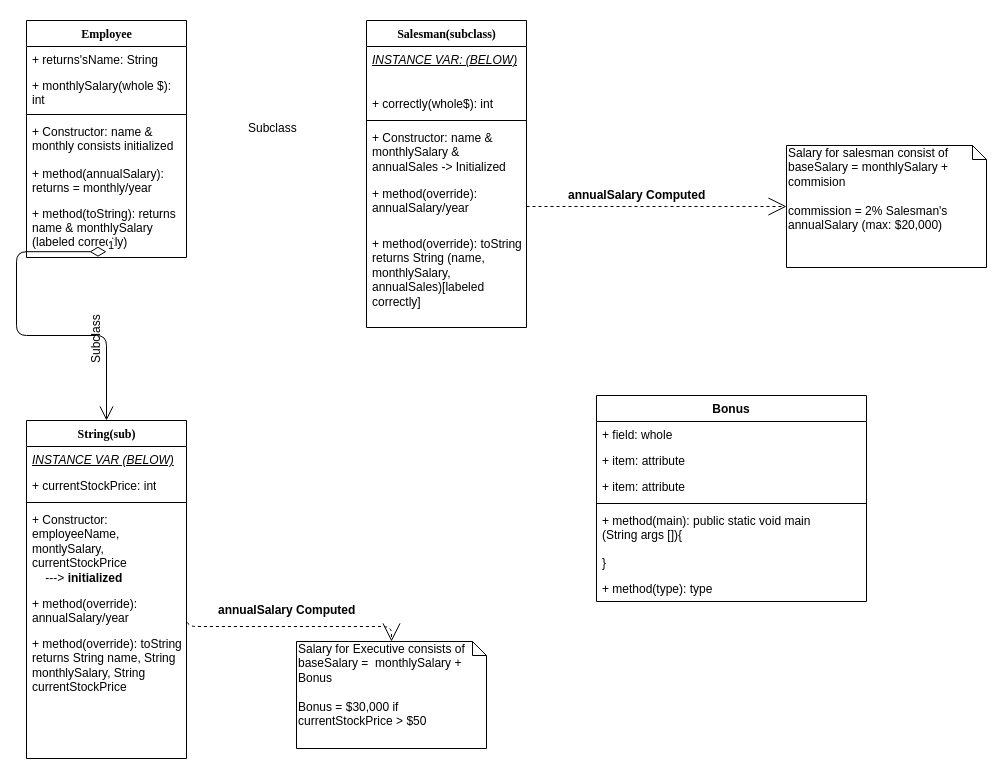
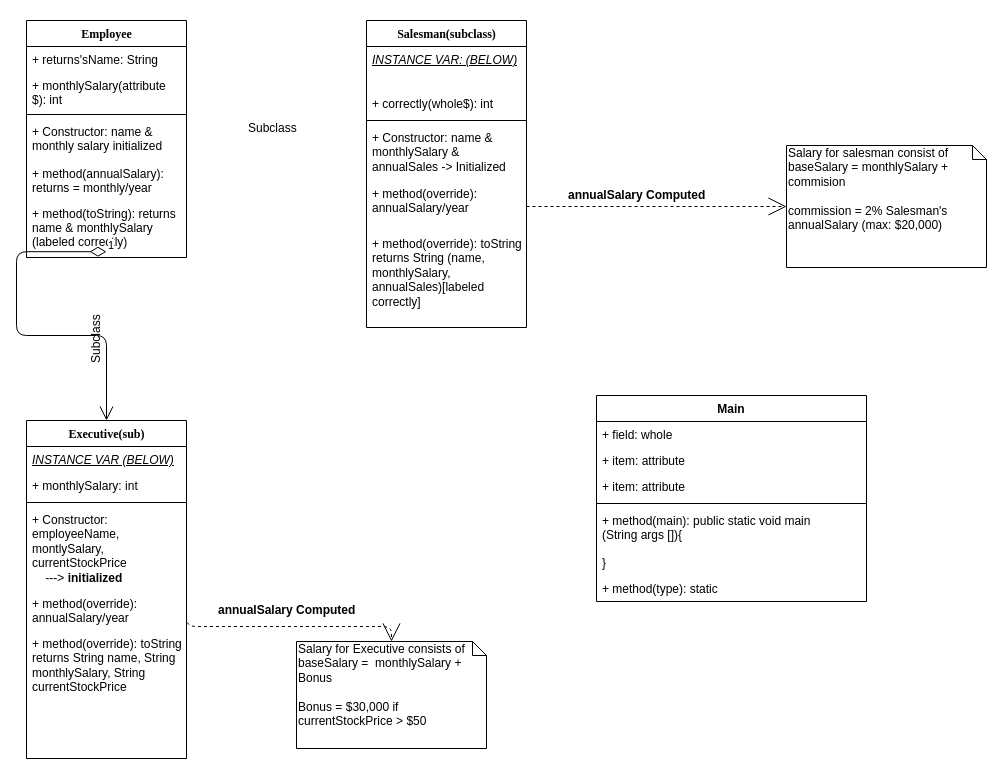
- <mxCell id="4" value="+ monthlySalary(whole $): int" style="text;html=1;strokeColor=none;fillColor=none;align=left;verticalAlign=top;spacingLeft=4;spacingRight=4;whiteSpace=wrap;overflow=hidden;rotatable=0;points=[[0,0.5],[1,0.5]];portConstraint=eastwest;" parent="2" vertex="1"><mxGeometry y="52" width="160" height="38" as="geometry" /></mxCell>
+ <mxCell id="4" value="+ monthlySalary(attribute $): int" style="text;html=1;strokeColor=none;fillColor=none;align=left;verticalAlign=top;spacingLeft=4;spacingRight=4;whiteSpace=wrap;overflow=hidden;rotatable=0;points=[[0,0.5],[1,0.5]];portConstraint=eastwest;" parent="2" vertex="1"><mxGeometry y="52" width="160" height="38" as="geometry" /></mxCell>
- <mxCell id="6" value="+ Constructor: name &amp;amp; monthly consists initialized" style="text;html=1;strokeColor=none;fillColor=none;align=left;verticalAlign=top;spacingLeft=4;spacingRight=4;whiteSpace=wrap;overflow=hidden;rotatable=0;points=[[0,0.5],[1,0.5]];portConstraint=eastwest;" parent="2" vertex="1"><mxGeometry y="98" width="160" height="42" as="geometry" /></mxCell>
+ <mxCell id="6" value="+ Constructor: name &amp;amp; monthly salary initialized" style="text;html=1;strokeColor=none;fillColor=none;align=left;verticalAlign=top;spacingLeft=4;spacingRight=4;whiteSpace=wrap;overflow=hidden;rotatable=0;points=[[0,0.5],[1,0.5]];portConstraint=eastwest;" parent="2" vertex="1"><mxGeometry y="98" width="160" height="42" as="geometry" /></mxCell>
- <mxCell id="32" value="Bonus" style="swimlane;fontStyle=1;align=center;verticalAlign=top;childLayout=stackLayout;horizontal=1;startSize=26;horizontalStack=0;resizeParent=1;resizeParentMax=0;resizeLast=0;collapsible=1;marginBottom=0;" vertex="1" parent="1"><mxGeometry x="590" y="395" width="270" height="206" as="geometry" /></mxCell>
+ <mxCell id="32" value="Main" style="swimlane;fontStyle=1;align=center;verticalAlign=top;childLayout=stackLayout;horizontal=1;startSize=26;horizontalStack=0;resizeParent=1;resizeParentMax=0;resizeLast=0;collapsible=1;marginBottom=0;" vertex="1" parent="1"><mxGeometry x="590" y="395" width="270" height="206" as="geometry" /></mxCell>
- <mxCell id="16" value="String(sub)" style="swimlane;html=1;fontStyle=1;align=center;verticalAlign=top;childLayout=stackLayout;horizontal=1;startSize=26;horizontalStack=0;resizeParent=1;resizeLast=0;collapsible=1;marginBottom=0;swimlaneFillColor=#ffffff;rounded=0;shadow=0;comic=0;labelBackgroundColor=none;strokeColor=#000000;strokeWidth=1;fillColor=none;fontFamily=Verdana;fontSize=12;fontColor=#000000;" parent="1" vertex="1"><mxGeometry x="20" y="420" width="160" height="338" as="geometry" /></mxCell>
+ <mxCell id="16" value="Executive(sub)" style="swimlane;html=1;fontStyle=1;align=center;verticalAlign=top;childLayout=stackLayout;horizontal=1;startSize=26;horizontalStack=0;resizeParent=1;resizeLast=0;collapsible=1;marginBottom=0;swimlaneFillColor=#ffffff;rounded=0;shadow=0;comic=0;labelBackgroundColor=none;strokeColor=#000000;strokeWidth=1;fillColor=none;fontFamily=Verdana;fontSize=12;fontColor=#000000;" parent="1" vertex="1"><mxGeometry x="20" y="420" width="160" height="338" as="geometry" /></mxCell>
- <mxCell id="18" value="+ currentStockPrice: int" style="text;html=1;strokeColor=none;fillColor=none;align=left;verticalAlign=top;spacingLeft=4;spacingRight=4;whiteSpace=wrap;overflow=hidden;rotatable=0;points=[[0,0.5],[1,0.5]];portConstraint=eastwest;" parent="16" vertex="1"><mxGeometry y="52" width="160" height="26" as="geometry" /></mxCell>
+ <mxCell id="18" value="+ monthlySalary: int" style="text;html=1;strokeColor=none;fillColor=none;align=left;verticalAlign=top;spacingLeft=4;spacingRight=4;whiteSpace=wrap;overflow=hidden;rotatable=0;points=[[0,0.5],[1,0.5]];portConstraint=eastwest;" parent="16" vertex="1"><mxGeometry y="52" width="160" height="26" as="geometry" /></mxCell>
- <mxCell id="38" value="+ method(type): type" style="text;strokeColor=none;fillColor=none;align=left;verticalAlign=top;spacingLeft=4;spacingRight=4;overflow=hidden;rotatable=0;points=[[0,0.5],[1,0.5]];portConstraint=eastwest;" vertex="1" parent="32"><mxGeometry y="180" width="270" height="26" as="geometry" /></mxCell>
+ <mxCell id="38" value="+ method(type): static" style="text;strokeColor=none;fillColor=none;align=left;verticalAlign=top;spacingLeft=4;spacingRight=4;overflow=hidden;rotatable=0;points=[[0,0.5],[1,0.5]];portConstraint=eastwest;" vertex="1" parent="32"><mxGeometry y="180" width="270" height="26" as="geometry" /></mxCell>
